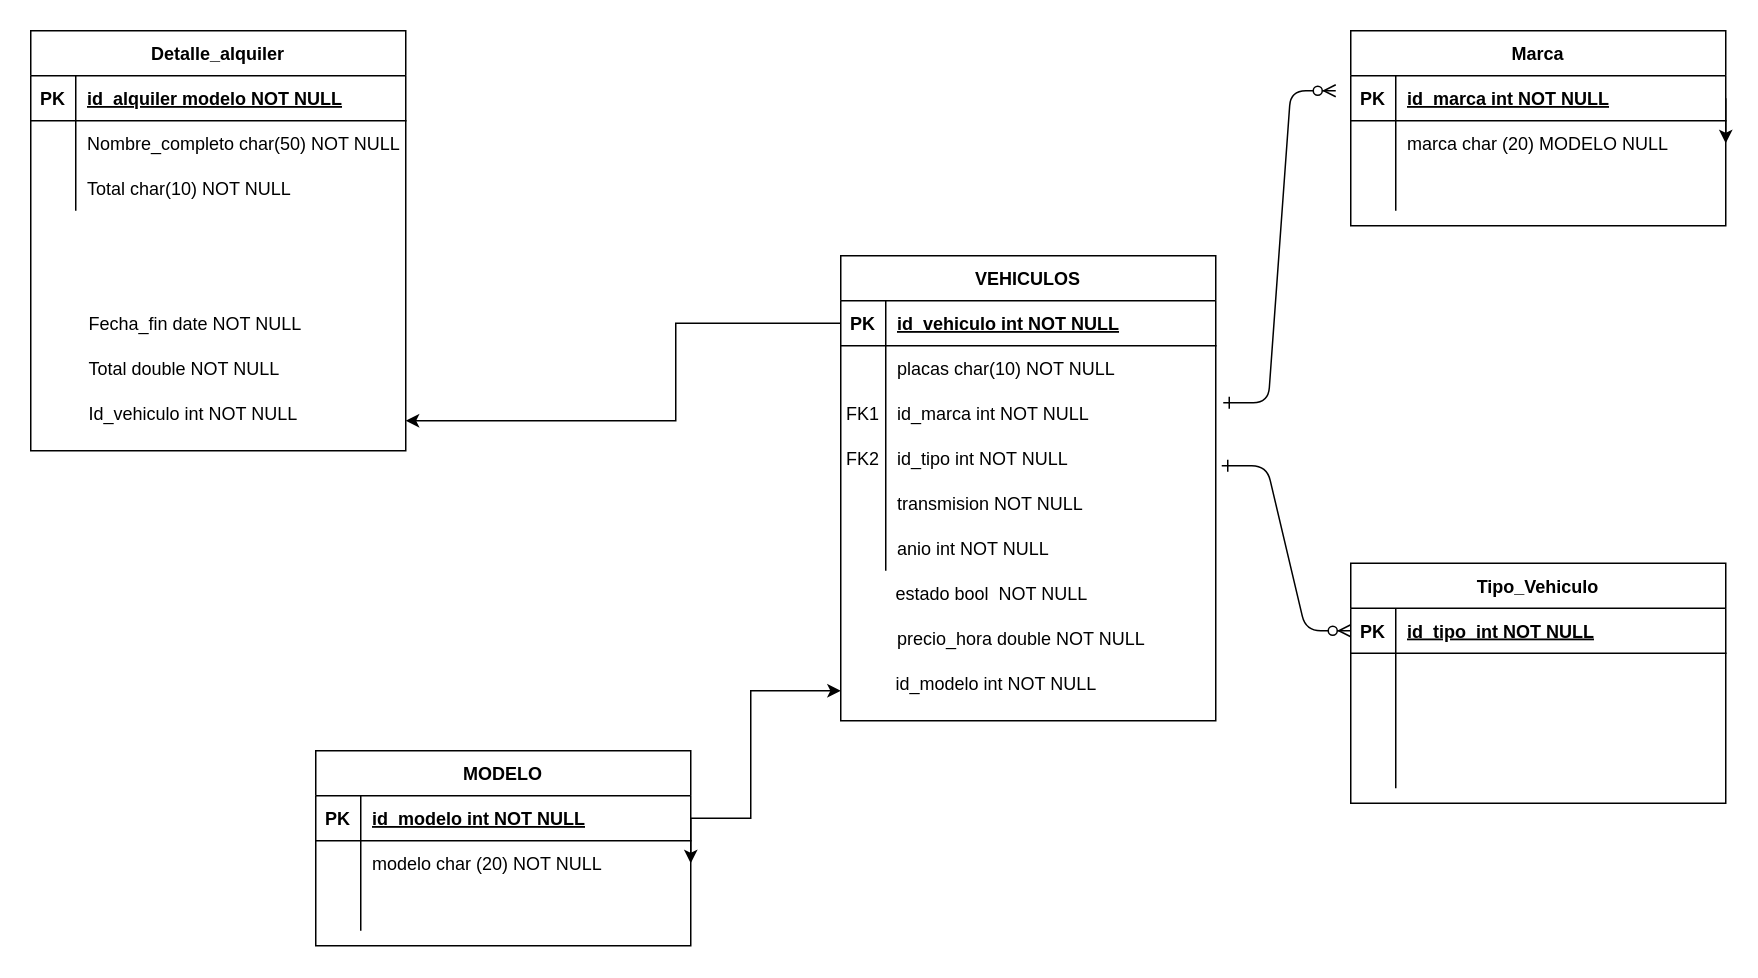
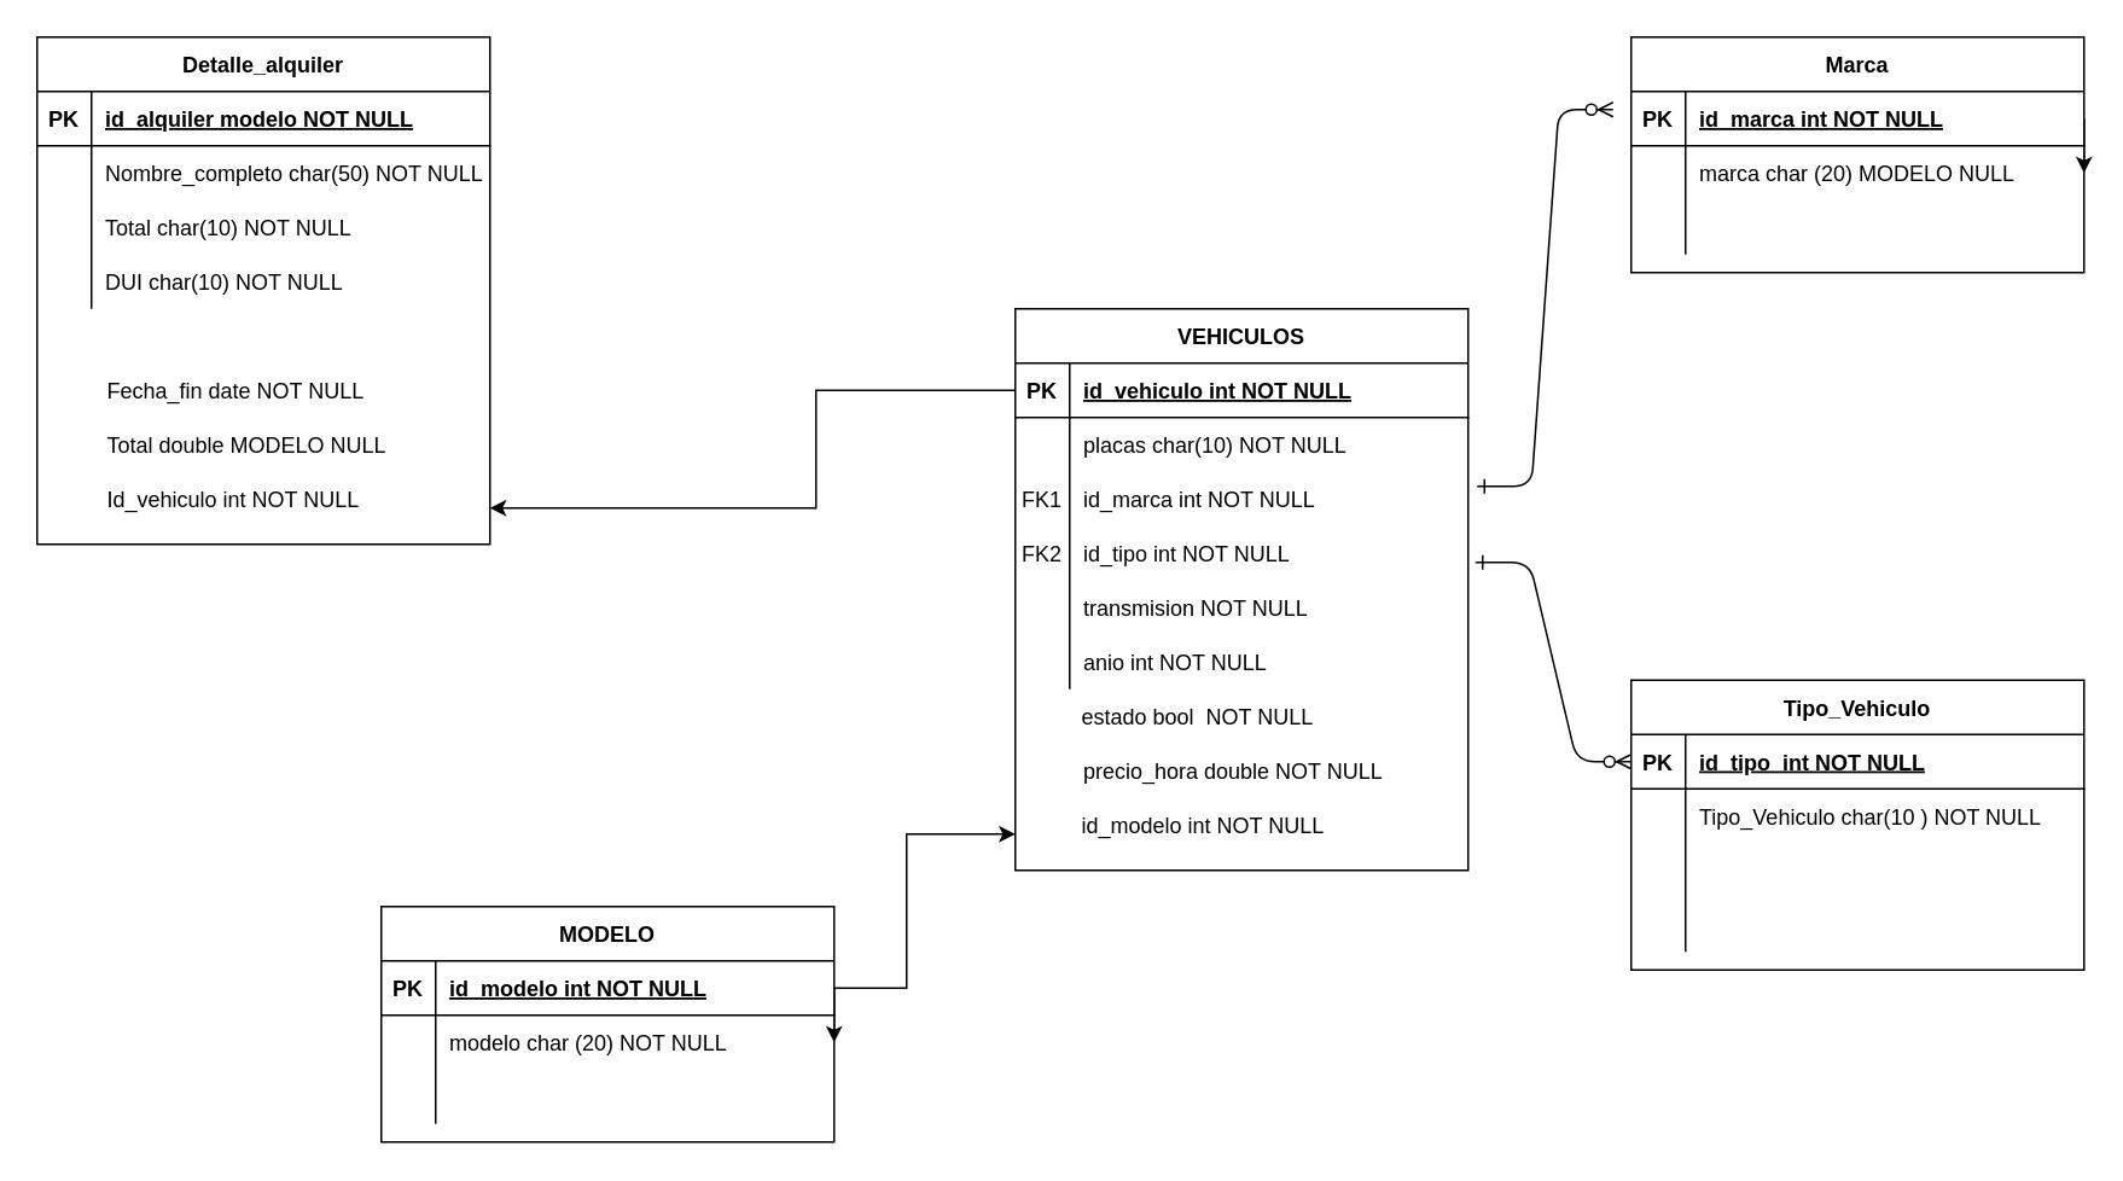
+ <mxCell id="63" value="DUI char(10) NOT NULL" style="shape=partialRectangle;overflow=hidden;connectable=0;fillColor=none;top=0;left=0;bottom=0;right=0;align=left;spacingLeft=6;" parent="61" vertex="1"><mxGeometry x="30" width="220" height="30" as="geometry" /></mxCell>
- <mxCell id="68" value="Total double NOT NULL" style="shape=partialRectangle;overflow=hidden;connectable=0;fillColor=none;top=0;left=0;bottom=0;right=0;align=left;spacingLeft=6;" parent="1" vertex="1"><mxGeometry x="51" y="230" width="220" height="30" as="geometry" /></mxCell>
+ <mxCell id="68" value="Total double MODELO NULL" style="shape=partialRectangle;overflow=hidden;connectable=0;fillColor=none;top=0;left=0;bottom=0;right=0;align=left;spacingLeft=6;" parent="1" vertex="1"><mxGeometry x="51" y="230" width="220" height="30" as="geometry" /></mxCell>
+ <mxCell id="10" value="Tipo_Vehiculo char(10 ) NOT NULL" style="shape=partialRectangle;overflow=hidden;connectable=0;fillColor=none;top=0;left=0;bottom=0;right=0;align=left;spacingLeft=6;" parent="8" vertex="1"><mxGeometry x="30" width="220" height="30" as="geometry" /></mxCell>
